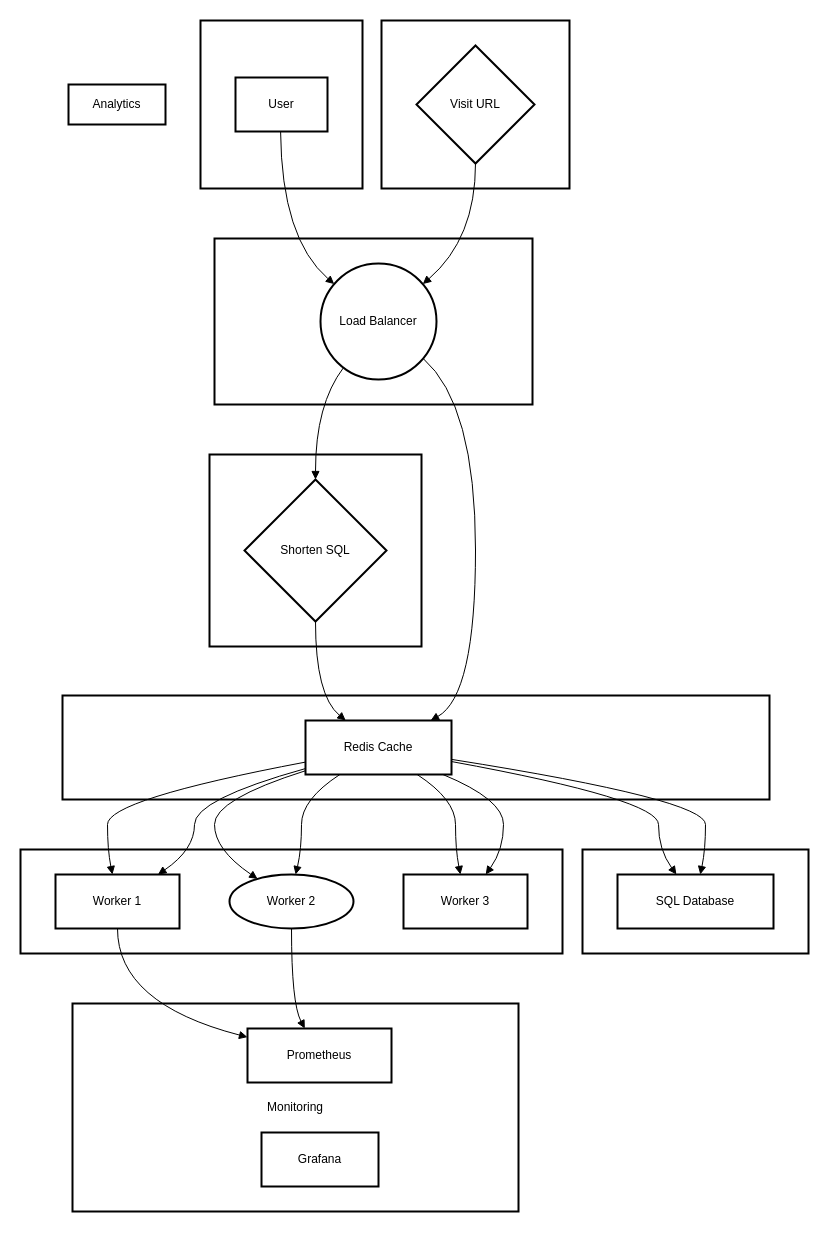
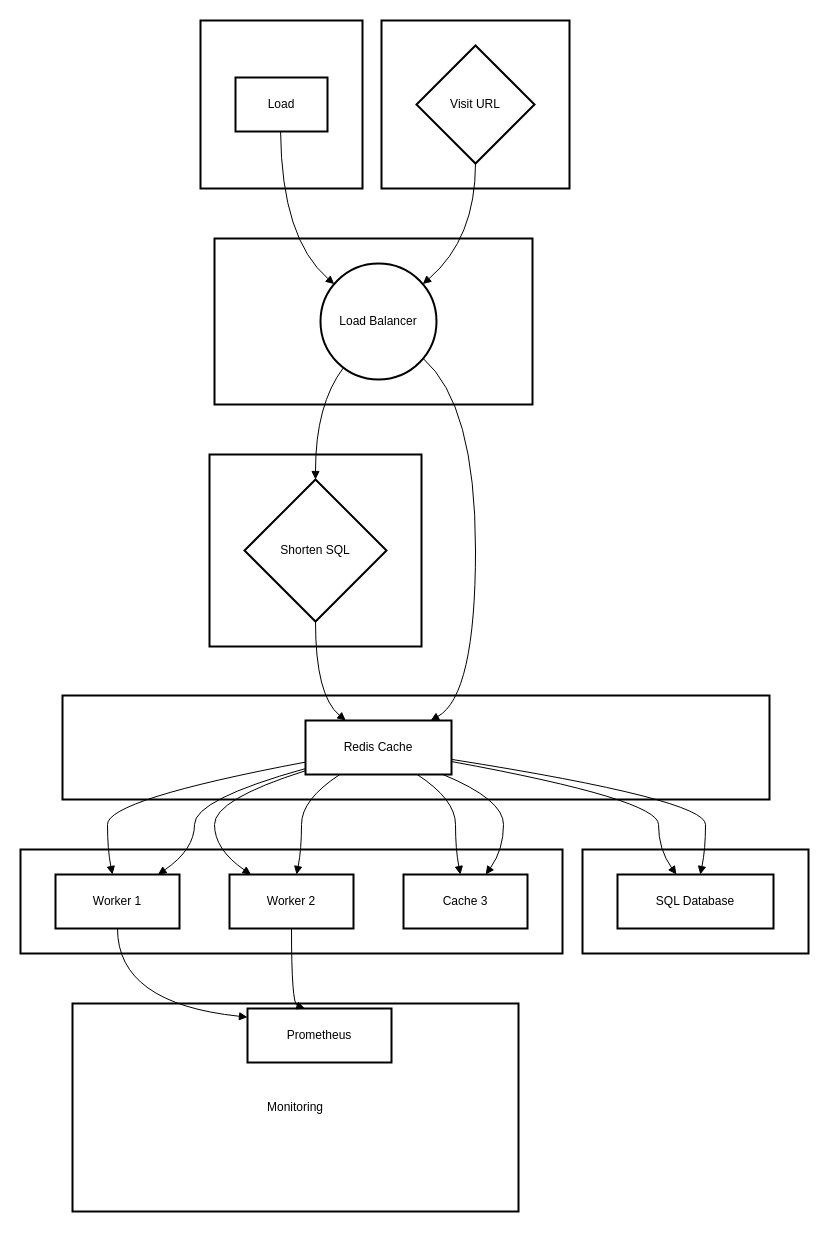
- <mxCell id="2" value="Analytics" style="whiteSpace=wrap;strokeWidth=2;" vertex="1" parent="1"><mxGeometry x="68" y="84" width="97" height="40" as="geometry" /></mxCell>
- <mxCell id="19" value="User" style="whiteSpace=wrap;strokeWidth=2;" vertex="1" parent="1"><mxGeometry x="235" y="77" width="92" height="54" as="geometry" /></mxCell>
+ <mxCell id="19" value="Load" style="whiteSpace=wrap;strokeWidth=2;" vertex="1" parent="1"><mxGeometry x="235" y="77" width="92" height="54" as="geometry" /></mxCell>
- <mxCell id="15" value="Worker 2" style="ellipse;whiteSpace=wrap;strokeWidth=2;" vertex="1" parent="1"><mxGeometry x="229" y="874" width="124" height="54" as="geometry" /></mxCell>
+ <mxCell id="15" value="Worker 2" style="whiteSpace=wrap;strokeWidth=2;" vertex="1" parent="1"><mxGeometry x="229" y="874" width="124" height="54" as="geometry" /></mxCell>
- <mxCell id="16" value="Worker 3" style="whiteSpace=wrap;strokeWidth=2;" vertex="1" parent="1"><mxGeometry x="403" y="874" width="124" height="54" as="geometry" /></mxCell>
+ <mxCell id="16" value="Cache 3" style="whiteSpace=wrap;strokeWidth=2;" vertex="1" parent="1"><mxGeometry x="403" y="874" width="124" height="54" as="geometry" /></mxCell>
- <mxCell id="17" value="Prometheus" style="whiteSpace=wrap;strokeWidth=2;" vertex="1" parent="1"><mxGeometry x="247" y="1028" width="144" height="54" as="geometry" /></mxCell>
+ <mxCell id="17" value="Prometheus" style="whiteSpace=wrap;strokeWidth=2;" vertex="1" parent="1"><mxGeometry x="247" y="1008" width="144" height="54" as="geometry" /></mxCell>
- <mxCell id="18" value="Grafana" style="whiteSpace=wrap;strokeWidth=2;" vertex="1" parent="1"><mxGeometry x="261" y="1132" width="117" height="54" as="geometry" /></mxCell>
